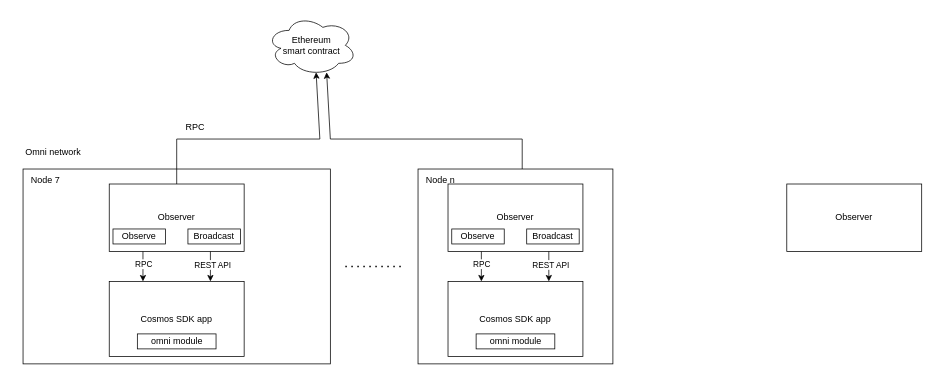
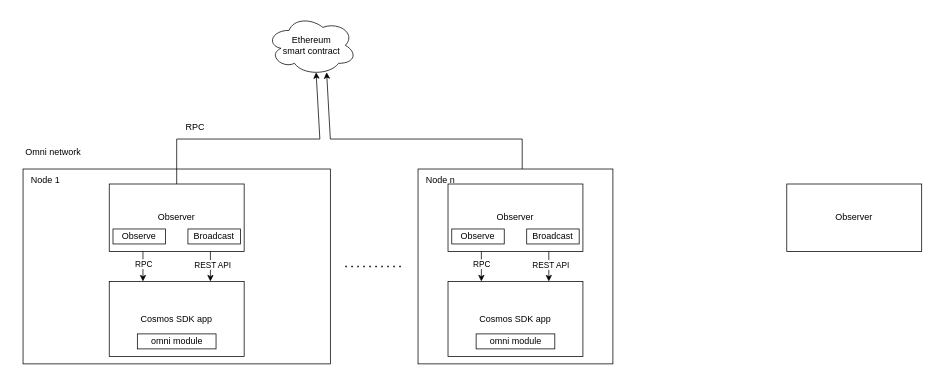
- <mxCell id="13" value="Node 7" style="text;html=1;strokeColor=none;fillColor=none;align=center;verticalAlign=middle;whiteSpace=wrap;rounded=0;" vertex="1" parent="1"><mxGeometry x="30" y="225" width="60" height="30" as="geometry" /></mxCell>
+ <mxCell id="13" value="Node 1" style="text;html=1;strokeColor=none;fillColor=none;align=center;verticalAlign=middle;whiteSpace=wrap;rounded=0;" vertex="1" parent="1"><mxGeometry x="30" y="225" width="60" height="30" as="geometry" /></mxCell>
